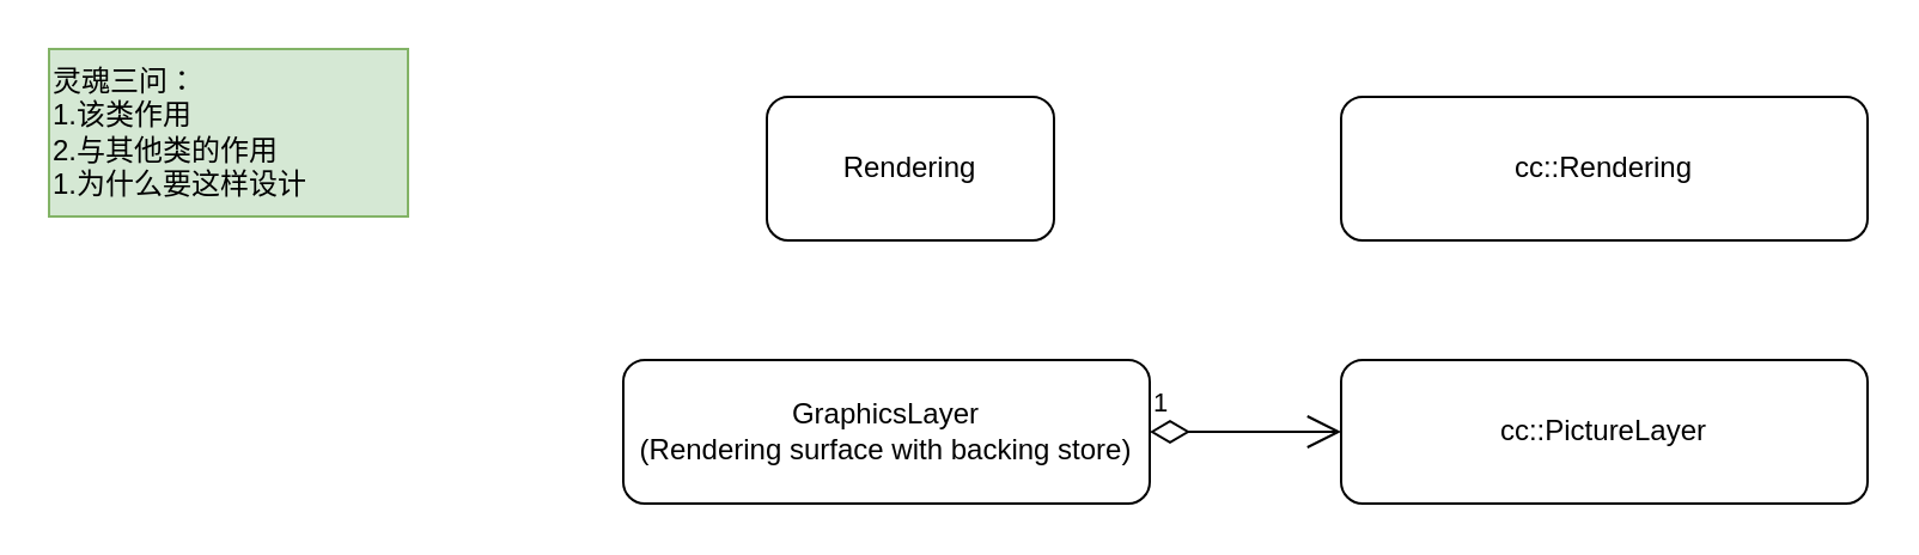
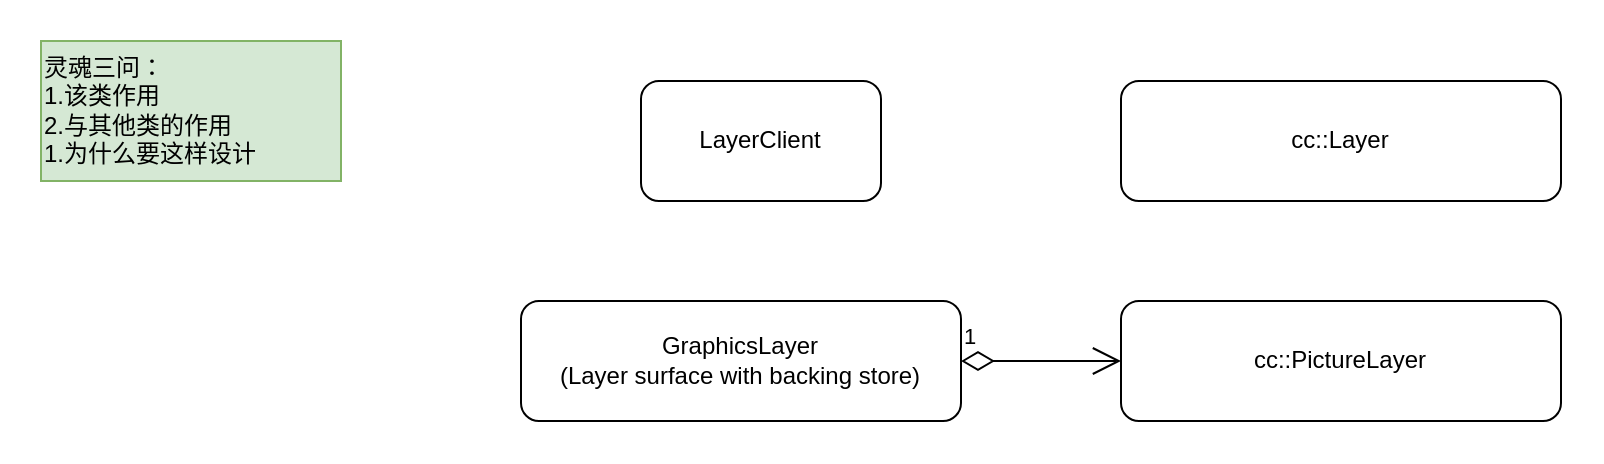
- <mxCell id="4" value="Rendering" style="rounded=1;whiteSpace=wrap;html=1;" vertex="1" parent="1"><mxGeometry x="320" y="40" width="120" height="60" as="geometry" /></mxCell>
+ <mxCell id="4" value="LayerClient" style="rounded=1;whiteSpace=wrap;html=1;" vertex="1" parent="1"><mxGeometry x="320" y="40" width="120" height="60" as="geometry" /></mxCell>
- <mxCell id="7" value="cc::Rendering" style="rounded=1;whiteSpace=wrap;html=1;" vertex="1" parent="1"><mxGeometry x="560" y="40" width="220" height="60" as="geometry" /></mxCell>
+ <mxCell id="7" value="cc::Layer" style="rounded=1;whiteSpace=wrap;html=1;" vertex="1" parent="1"><mxGeometry x="560" y="40" width="220" height="60" as="geometry" /></mxCell>
- <mxCell id="2" value="GraphicsLayer&lt;br&gt;(Rendering surface with backing store)" style="rounded=1;whiteSpace=wrap;html=1;" vertex="1" parent="1"><mxGeometry x="260" y="150" width="220" height="60" as="geometry" /></mxCell>
+ <mxCell id="2" value="GraphicsLayer&lt;br&gt;(Layer surface with backing store)" style="rounded=1;whiteSpace=wrap;html=1;" vertex="1" parent="1"><mxGeometry x="260" y="150" width="220" height="60" as="geometry" /></mxCell>
